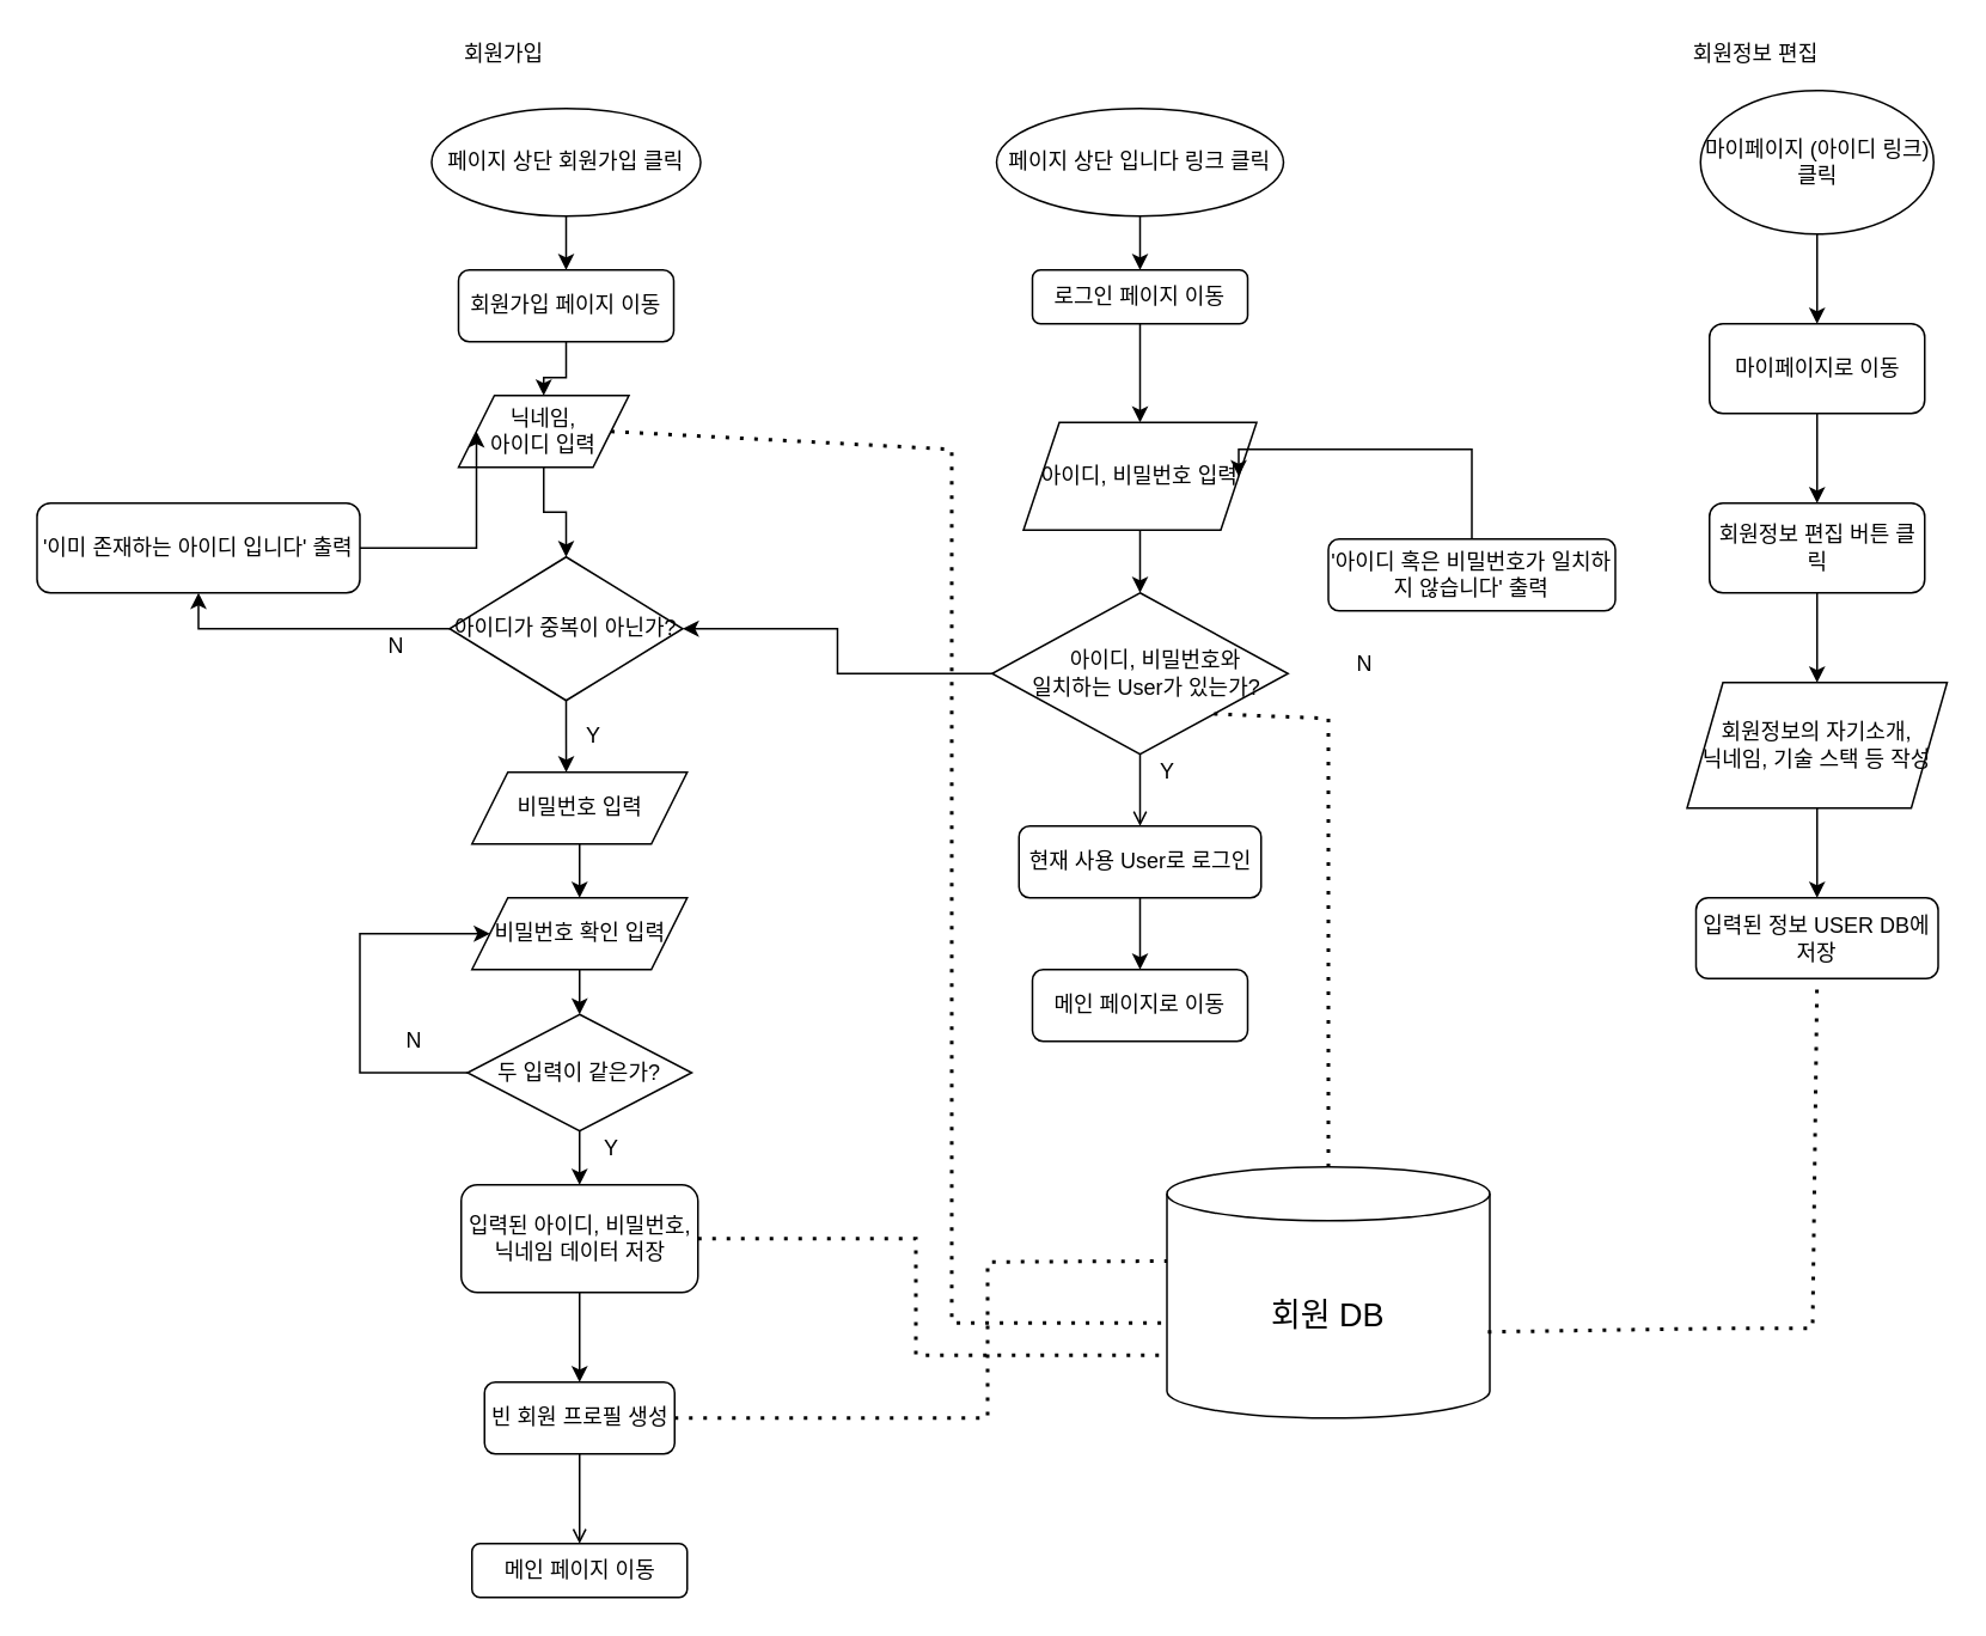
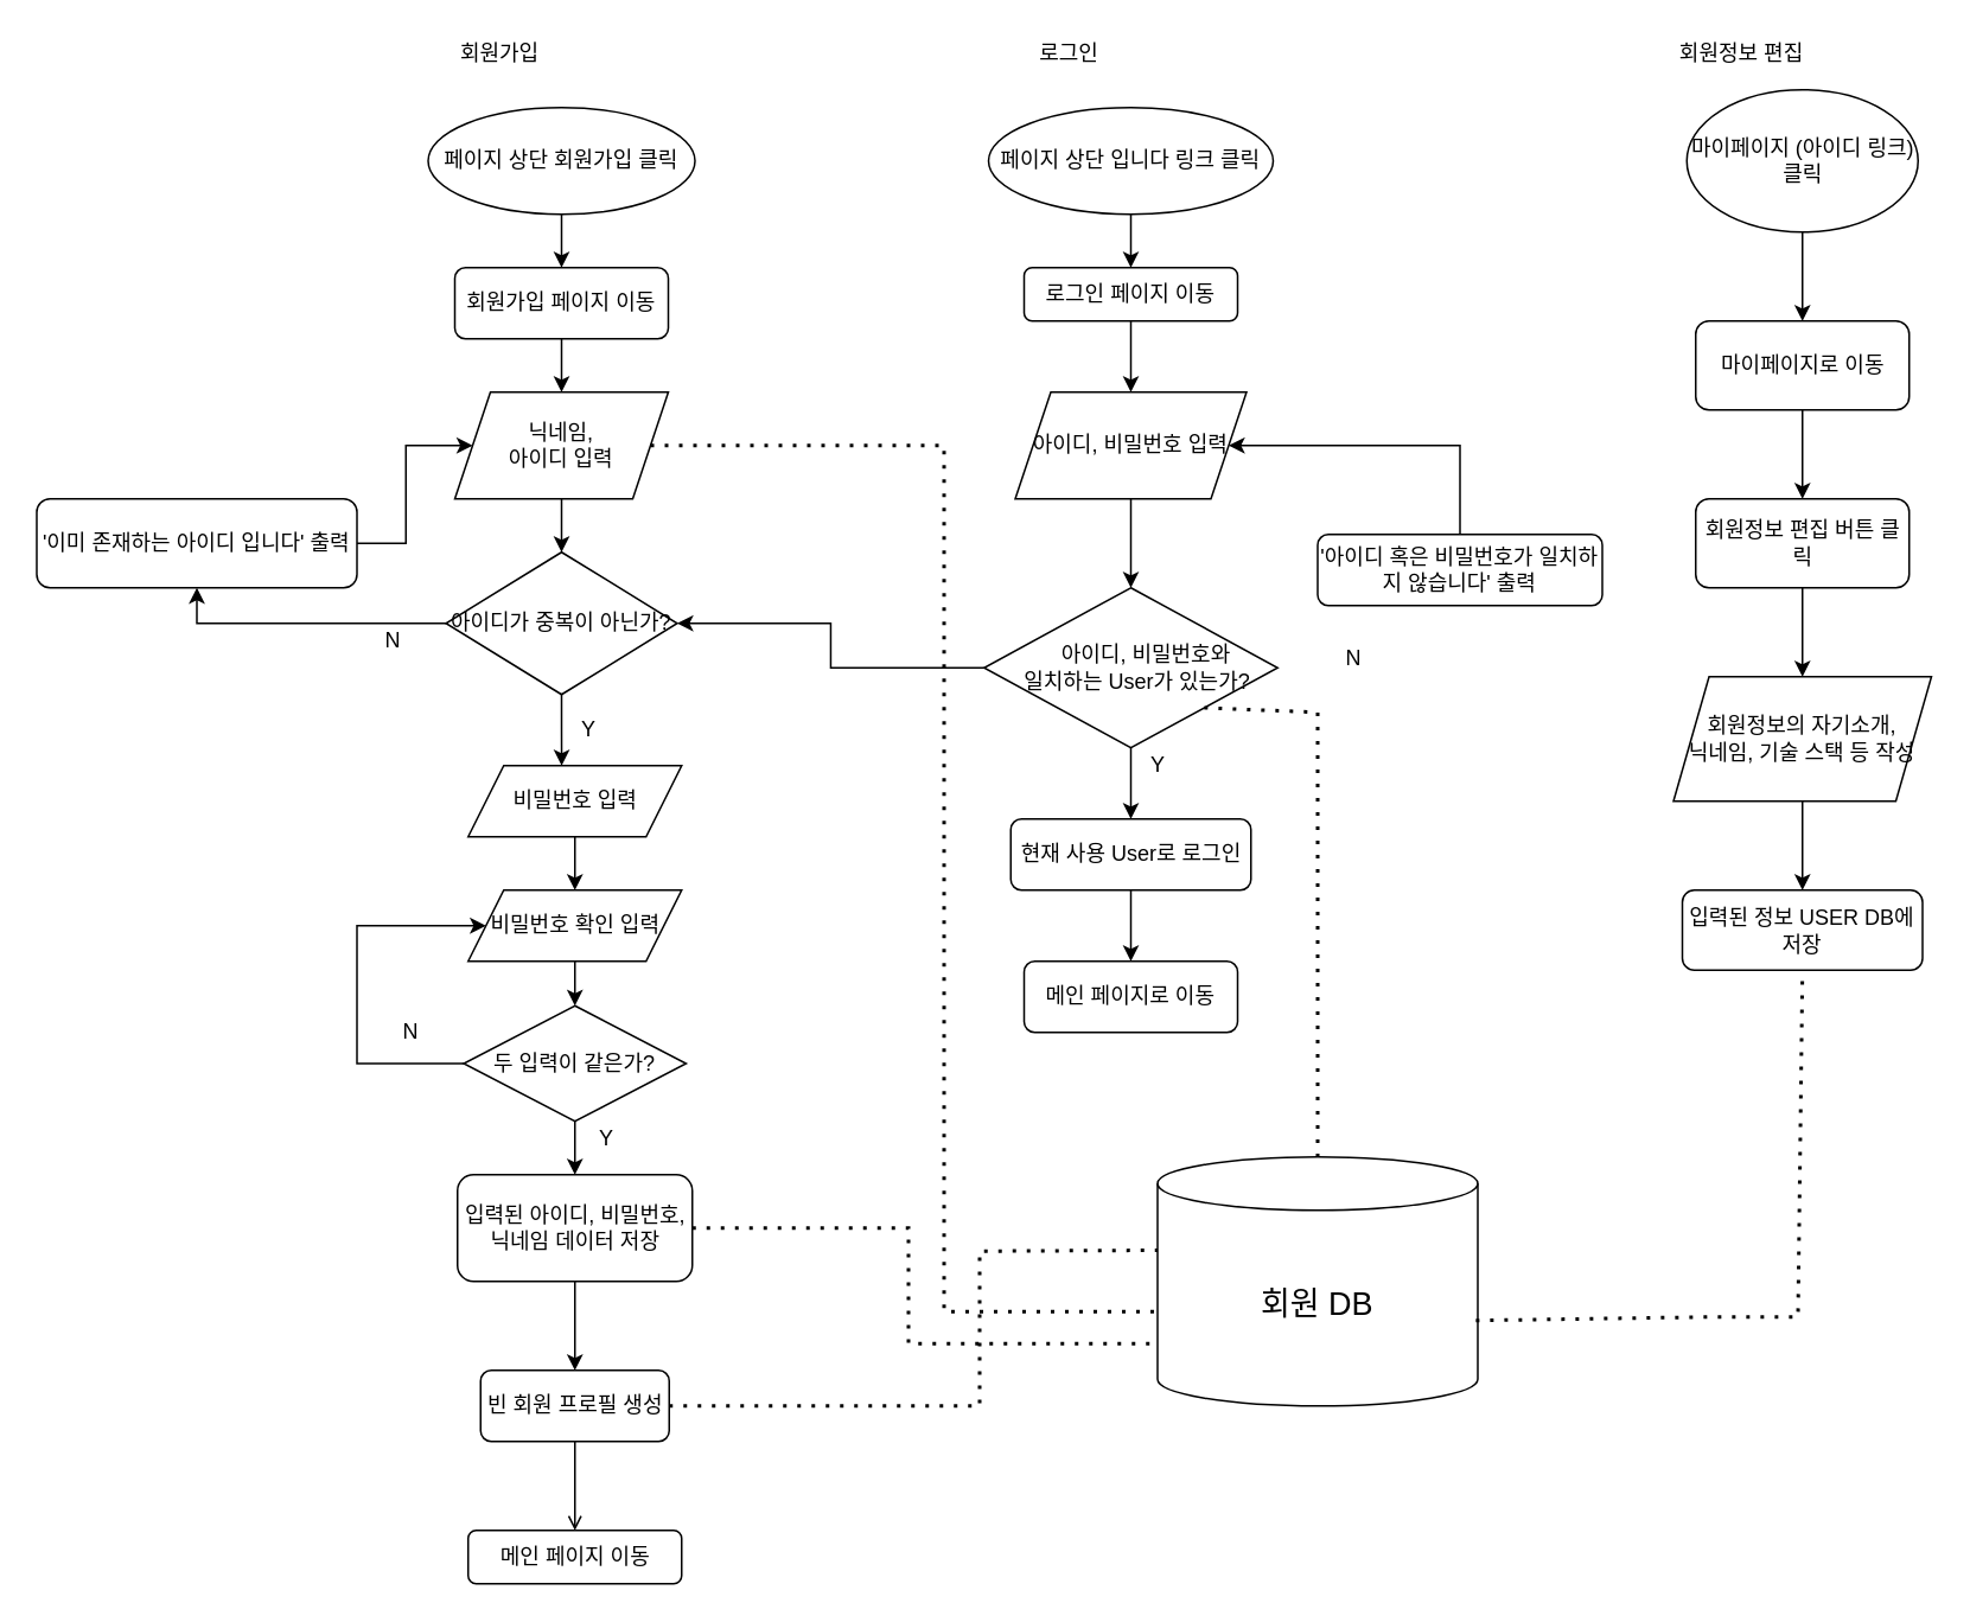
+ <mxCell id="61" value="로그인" style="text;html=1;align=center;verticalAlign=middle;resizable=0;points=[];autosize=1;strokeColor=none;fillColor=none;" parent="1" vertex="1"><mxGeometry x="575" y="20" width="50" height="20" as="geometry" /></mxCell>
- <mxCell id="7" value="닉네임,&lt;br&gt;아이디 입력" style="shape=parallelogram;perimeter=parallelogramPerimeter;whiteSpace=wrap;html=1;fixedSize=1;" parent="1" vertex="1"><mxGeometry x="255" y="220" width="95" height="40" as="geometry" /></mxCell>
+ <mxCell id="7" value="닉네임,&lt;br&gt;아이디 입력" style="shape=parallelogram;perimeter=parallelogramPerimeter;whiteSpace=wrap;html=1;fixedSize=1;" parent="1" vertex="1"><mxGeometry x="255" y="220" width="120" height="60" as="geometry" /></mxCell>
- <mxCell id="34" value="아이디, 비밀번호 입력" style="shape=parallelogram;perimeter=parallelogramPerimeter;whiteSpace=wrap;html=1;fixedSize=1;" parent="1" vertex="1"><mxGeometry x="570" y="235" width="130" height="60" as="geometry" /></mxCell>
+ <mxCell id="34" value="아이디, 비밀번호 입력" style="shape=parallelogram;perimeter=parallelogramPerimeter;whiteSpace=wrap;html=1;fixedSize=1;" parent="1" vertex="1"><mxGeometry x="570" y="220" width="130" height="60" as="geometry" /></mxCell>
- <mxCell id="36" style="edgeStyle=orthogonalEdgeStyle;rounded=0;orthogonalLoop=1;jettySize=auto;html=1;entryX=0.5;entryY=0;entryDx=0;entryDy=0;endArrow=open;" parent="1" source="37" target="41" edge="1"><mxGeometry relative="1" as="geometry" /></mxCell>
+ <mxCell id="36" style="edgeStyle=orthogonalEdgeStyle;rounded=0;orthogonalLoop=1;jettySize=auto;html=1;entryX=0.5;entryY=0;entryDx=0;entryDy=0;" parent="1" source="37" target="41" edge="1"><mxGeometry relative="1" as="geometry" /></mxCell>
